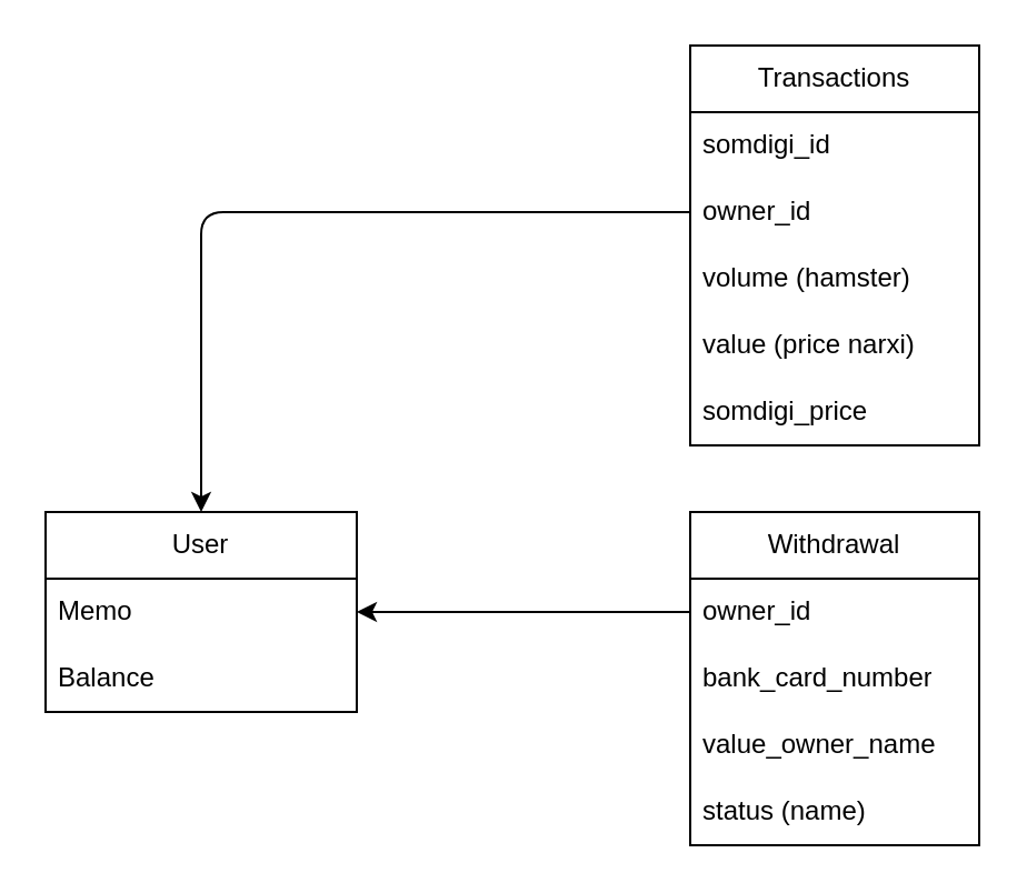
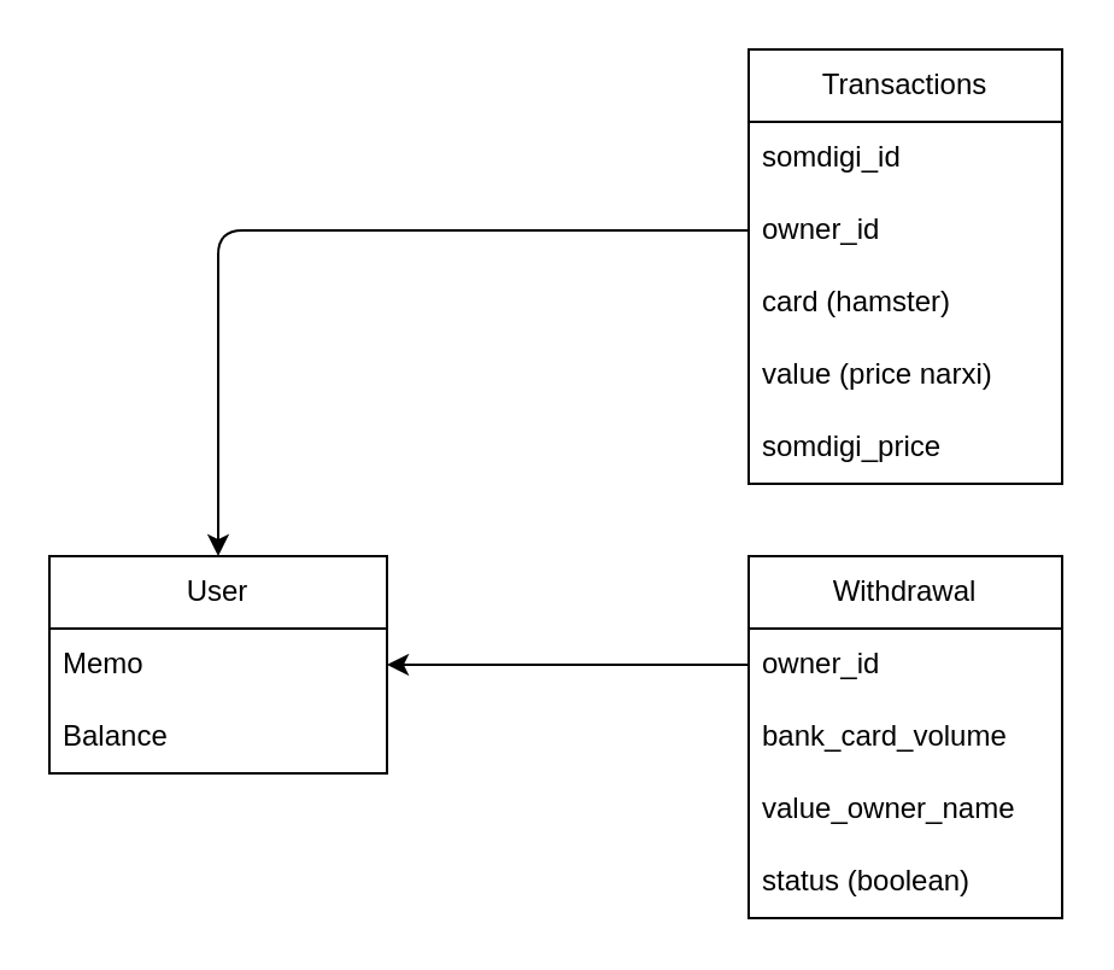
- <mxCell id="8" value="volume (hamster)" style="text;strokeColor=none;fillColor=none;align=left;verticalAlign=middle;spacingLeft=4;spacingRight=4;overflow=hidden;points=[[0,0.5],[1,0.5]];portConstraint=eastwest;rotatable=0;whiteSpace=wrap;html=1;" parent="5" vertex="1"><mxGeometry y="90" width="130" height="30" as="geometry" /></mxCell>
+ <mxCell id="8" value="card (hamster)" style="text;strokeColor=none;fillColor=none;align=left;verticalAlign=middle;spacingLeft=4;spacingRight=4;overflow=hidden;points=[[0,0.5],[1,0.5]];portConstraint=eastwest;rotatable=0;whiteSpace=wrap;html=1;" parent="5" vertex="1"><mxGeometry y="90" width="130" height="30" as="geometry" /></mxCell>
- <mxCell id="14" value="bank_card_number" style="text;strokeColor=none;fillColor=none;align=left;verticalAlign=middle;spacingLeft=4;spacingRight=4;overflow=hidden;points=[[0,0.5],[1,0.5]];portConstraint=eastwest;rotatable=0;whiteSpace=wrap;html=1;" parent="12" vertex="1"><mxGeometry y="60" width="130" height="30" as="geometry" /></mxCell>
+ <mxCell id="14" value="bank_card_volume" style="text;strokeColor=none;fillColor=none;align=left;verticalAlign=middle;spacingLeft=4;spacingRight=4;overflow=hidden;points=[[0,0.5],[1,0.5]];portConstraint=eastwest;rotatable=0;whiteSpace=wrap;html=1;" parent="12" vertex="1"><mxGeometry y="60" width="130" height="30" as="geometry" /></mxCell>
- <mxCell id="16" value="status (name)" style="text;strokeColor=none;fillColor=none;align=left;verticalAlign=middle;spacingLeft=4;spacingRight=4;overflow=hidden;points=[[0,0.5],[1,0.5]];portConstraint=eastwest;rotatable=0;whiteSpace=wrap;html=1;" parent="12" vertex="1"><mxGeometry y="120" width="130" height="30" as="geometry" /></mxCell>
+ <mxCell id="16" value="status (boolean)" style="text;strokeColor=none;fillColor=none;align=left;verticalAlign=middle;spacingLeft=4;spacingRight=4;overflow=hidden;points=[[0,0.5],[1,0.5]];portConstraint=eastwest;rotatable=0;whiteSpace=wrap;html=1;" parent="12" vertex="1"><mxGeometry y="120" width="130" height="30" as="geometry" /></mxCell>
